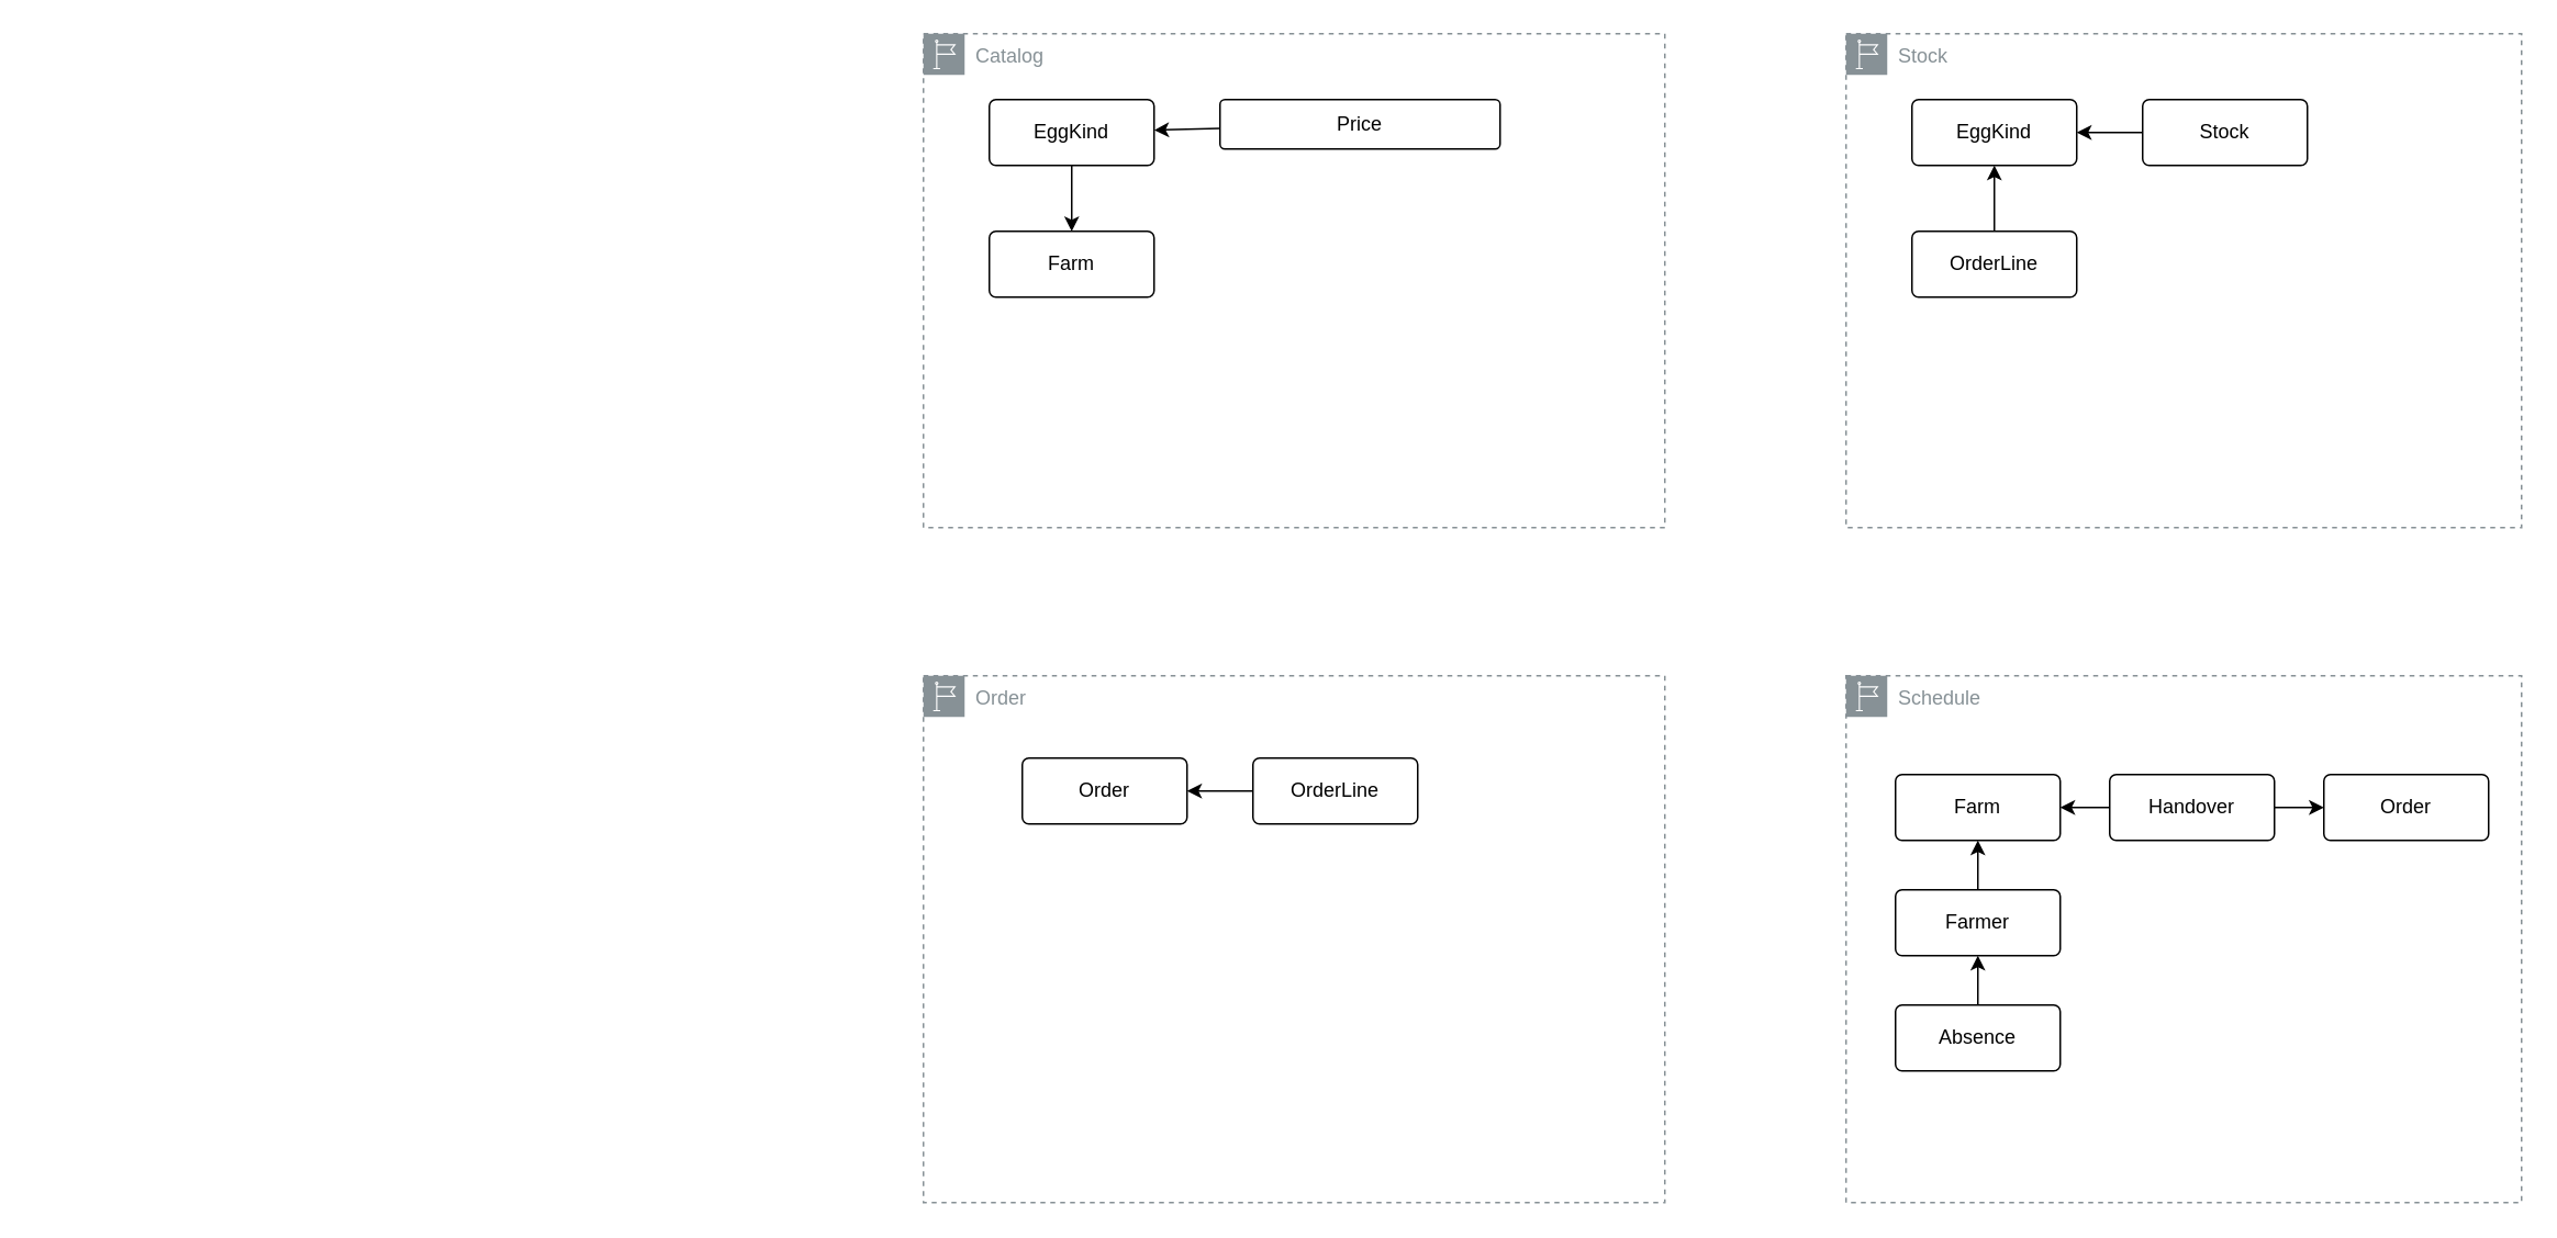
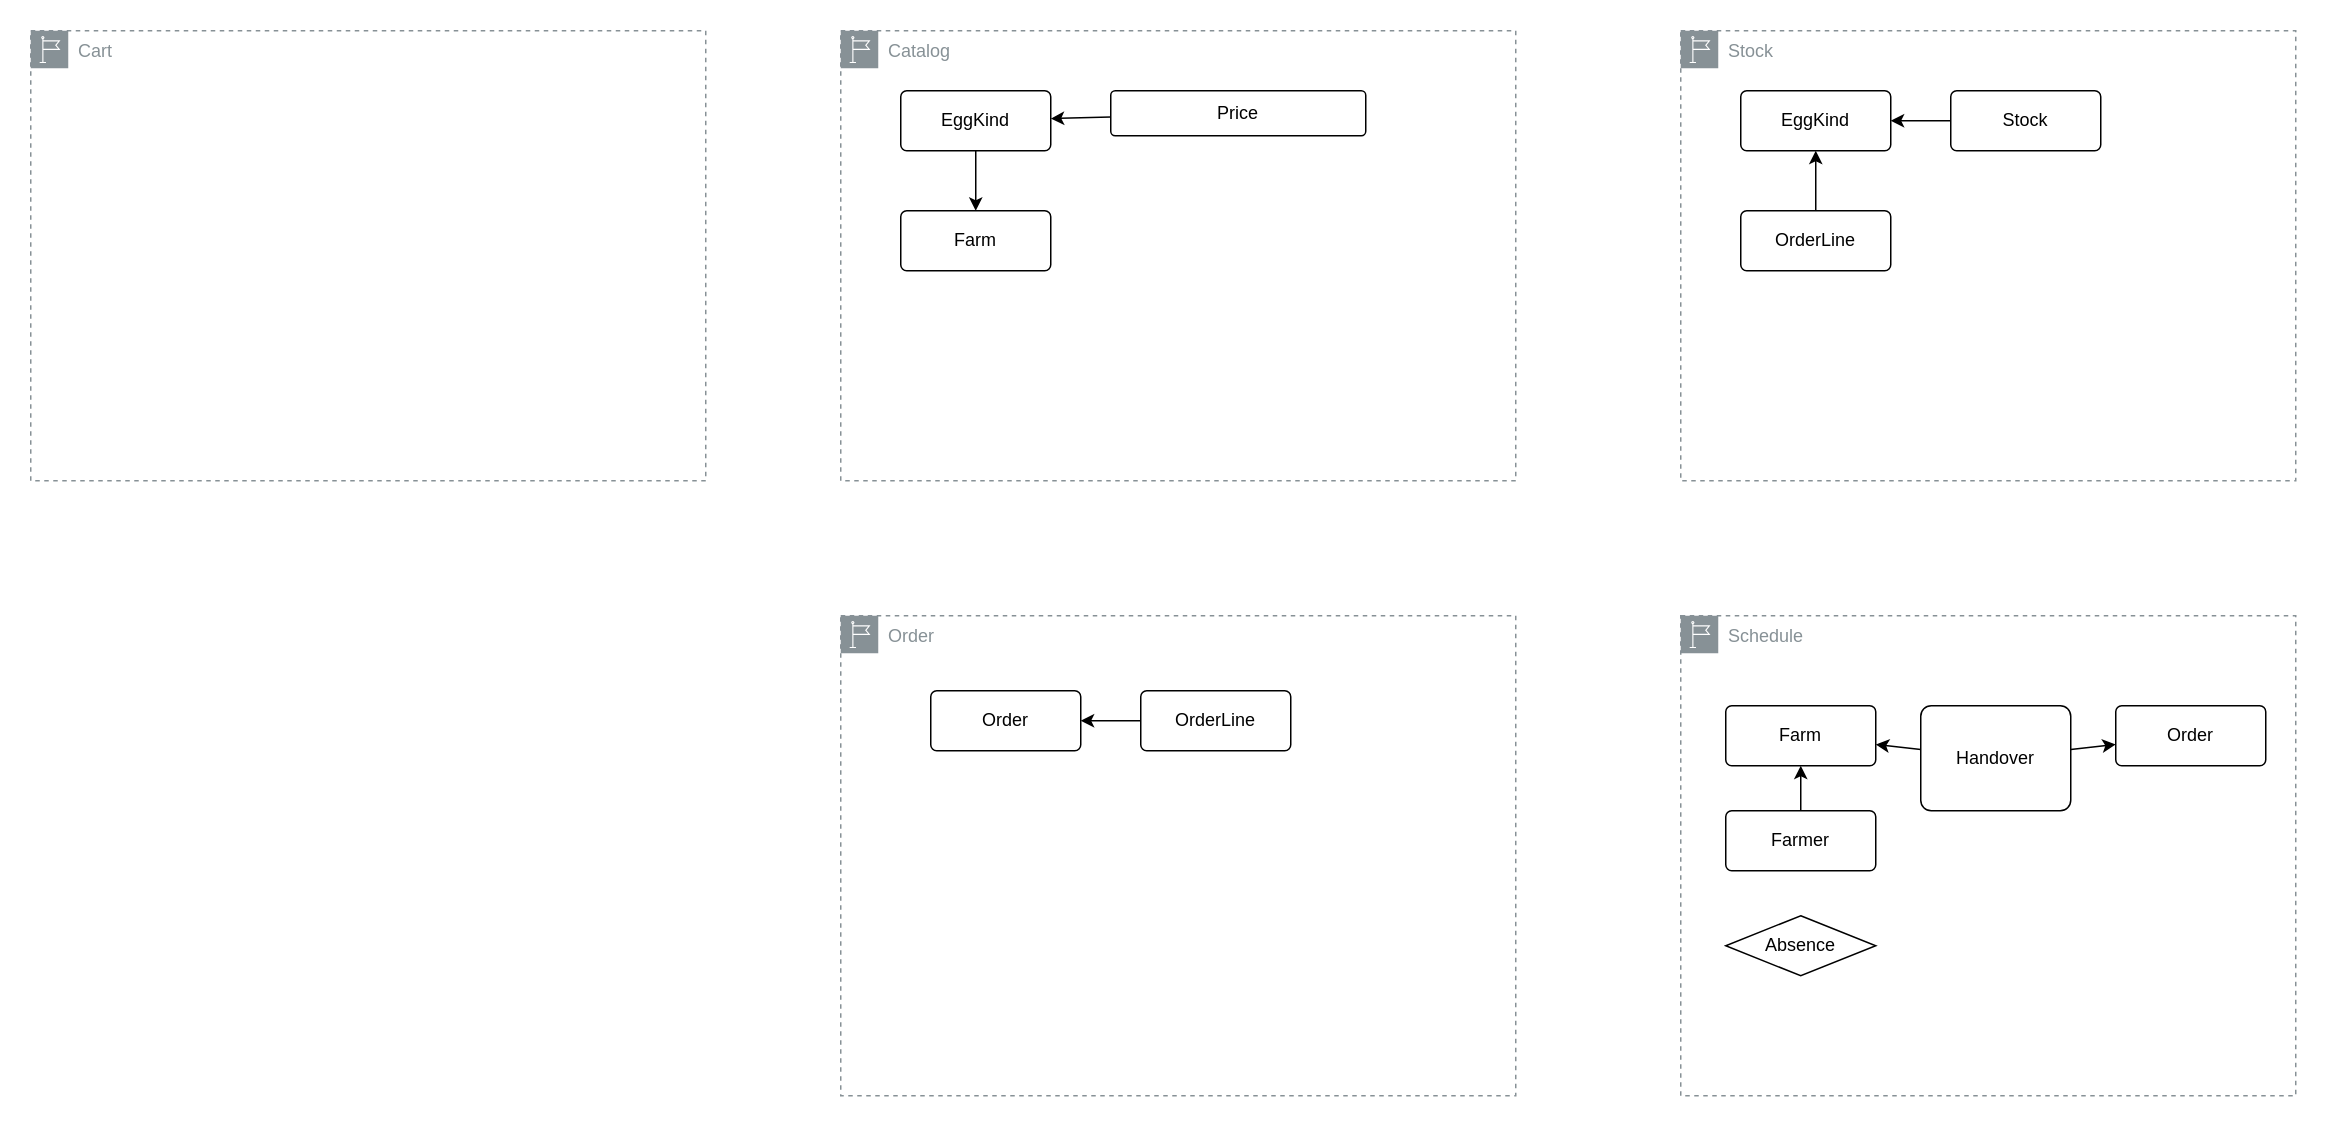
+ <mxCell id="27" value="Cart" style="sketch=0;outlineConnect=0;gradientColor=none;html=1;whiteSpace=wrap;fontSize=12;fontStyle=0;shape=mxgraph.aws4.group;grIcon=mxgraph.aws4.group_region;strokeColor=#879196;fillColor=none;verticalAlign=top;align=left;spacingLeft=30;fontColor=#879196;dashed=1;" parent="1" vertex="1"><mxGeometry x="20" y="20" width="450" height="300" as="geometry" /></mxCell>
- <mxCell id="15" value="Handover" style="rounded=1;arcSize=10;whiteSpace=wrap;html=1;align=center;" parent="1" vertex="1"><mxGeometry x="1280" y="470" width="100" height="40" as="geometry" /></mxCell>
+ <mxCell id="15" value="Handover" style="rounded=1;arcSize=10;whiteSpace=wrap;html=1;align=center;" parent="1" vertex="1"><mxGeometry x="1280" y="470" width="100" height="70" as="geometry" /></mxCell>
- <mxCell id="19" value="" style="edgeStyle=none;html=1;" parent="1" source="20" target="18" edge="1"><mxGeometry relative="1" as="geometry" /></mxCell>
- <mxCell id="20" value="Absence" style="rounded=1;arcSize=10;whiteSpace=wrap;html=1;align=center;" parent="1" vertex="1"><mxGeometry x="1150" y="610" width="100" height="40" as="geometry" /></mxCell>
+ <mxCell id="20" value="Absence" style="rhombus;arcSize=10;whiteSpace=wrap;html=1;align=center;" parent="1" vertex="1"><mxGeometry x="1150" y="610" width="100" height="40" as="geometry" /></mxCell>
